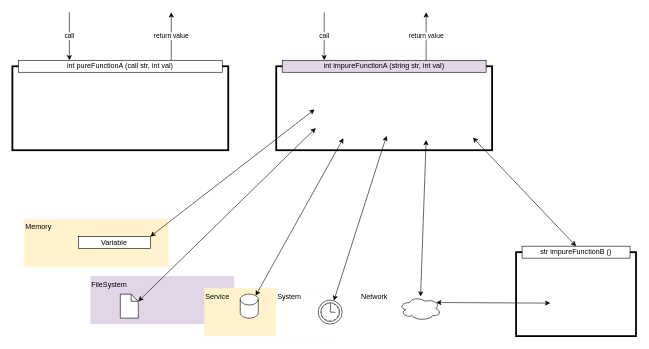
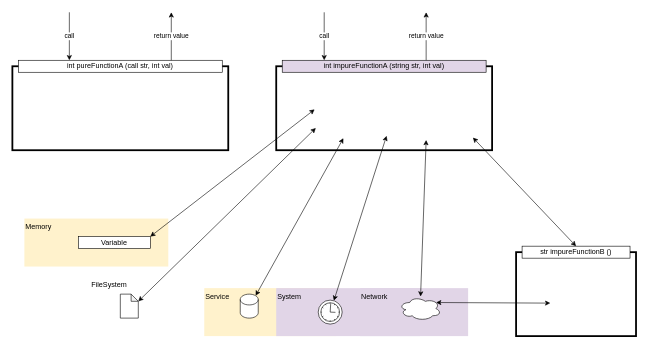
- <mxCell id="5" value="Network" style="rounded=0;whiteSpace=wrap;html=1;verticalAlign=top;align=left;strokeColor=none;" vertex="1" parent="1"><mxGeometry x="600" y="480" width="180" height="80" as="geometry" /></mxCell>
+ <mxCell id="5" value="Network" style="rounded=0;whiteSpace=wrap;html=1;verticalAlign=top;align=left;strokeColor=none;fillColor=#e1d5e7;" vertex="1" parent="1"><mxGeometry x="600" y="480" width="180" height="80" as="geometry" /></mxCell>
- <mxCell id="2" value="FileSystem" style="rounded=0;whiteSpace=wrap;html=1;verticalAlign=top;align=left;strokeColor=none;fillColor=#e1d5e7;" vertex="1" parent="1"><mxGeometry x="150" y="460" width="240" height="80" as="geometry" /></mxCell>
+ <mxCell id="2" value="FileSystem" style="rounded=0;whiteSpace=wrap;html=1;verticalAlign=top;align=left;strokeColor=none;" vertex="1" parent="1"><mxGeometry x="150" y="460" width="240" height="80" as="geometry" /></mxCell>
- <mxCell id="4" value="System" style="rounded=0;whiteSpace=wrap;html=1;verticalAlign=top;align=left;strokeColor=none;" vertex="1" parent="1"><mxGeometry x="460" y="480" width="240" height="80" as="geometry" /></mxCell>
+ <mxCell id="4" value="System" style="rounded=0;whiteSpace=wrap;html=1;verticalAlign=top;align=left;strokeColor=none;fillColor=#e1d5e7;" vertex="1" parent="1"><mxGeometry x="460" y="480" width="240" height="80" as="geometry" /></mxCell>
